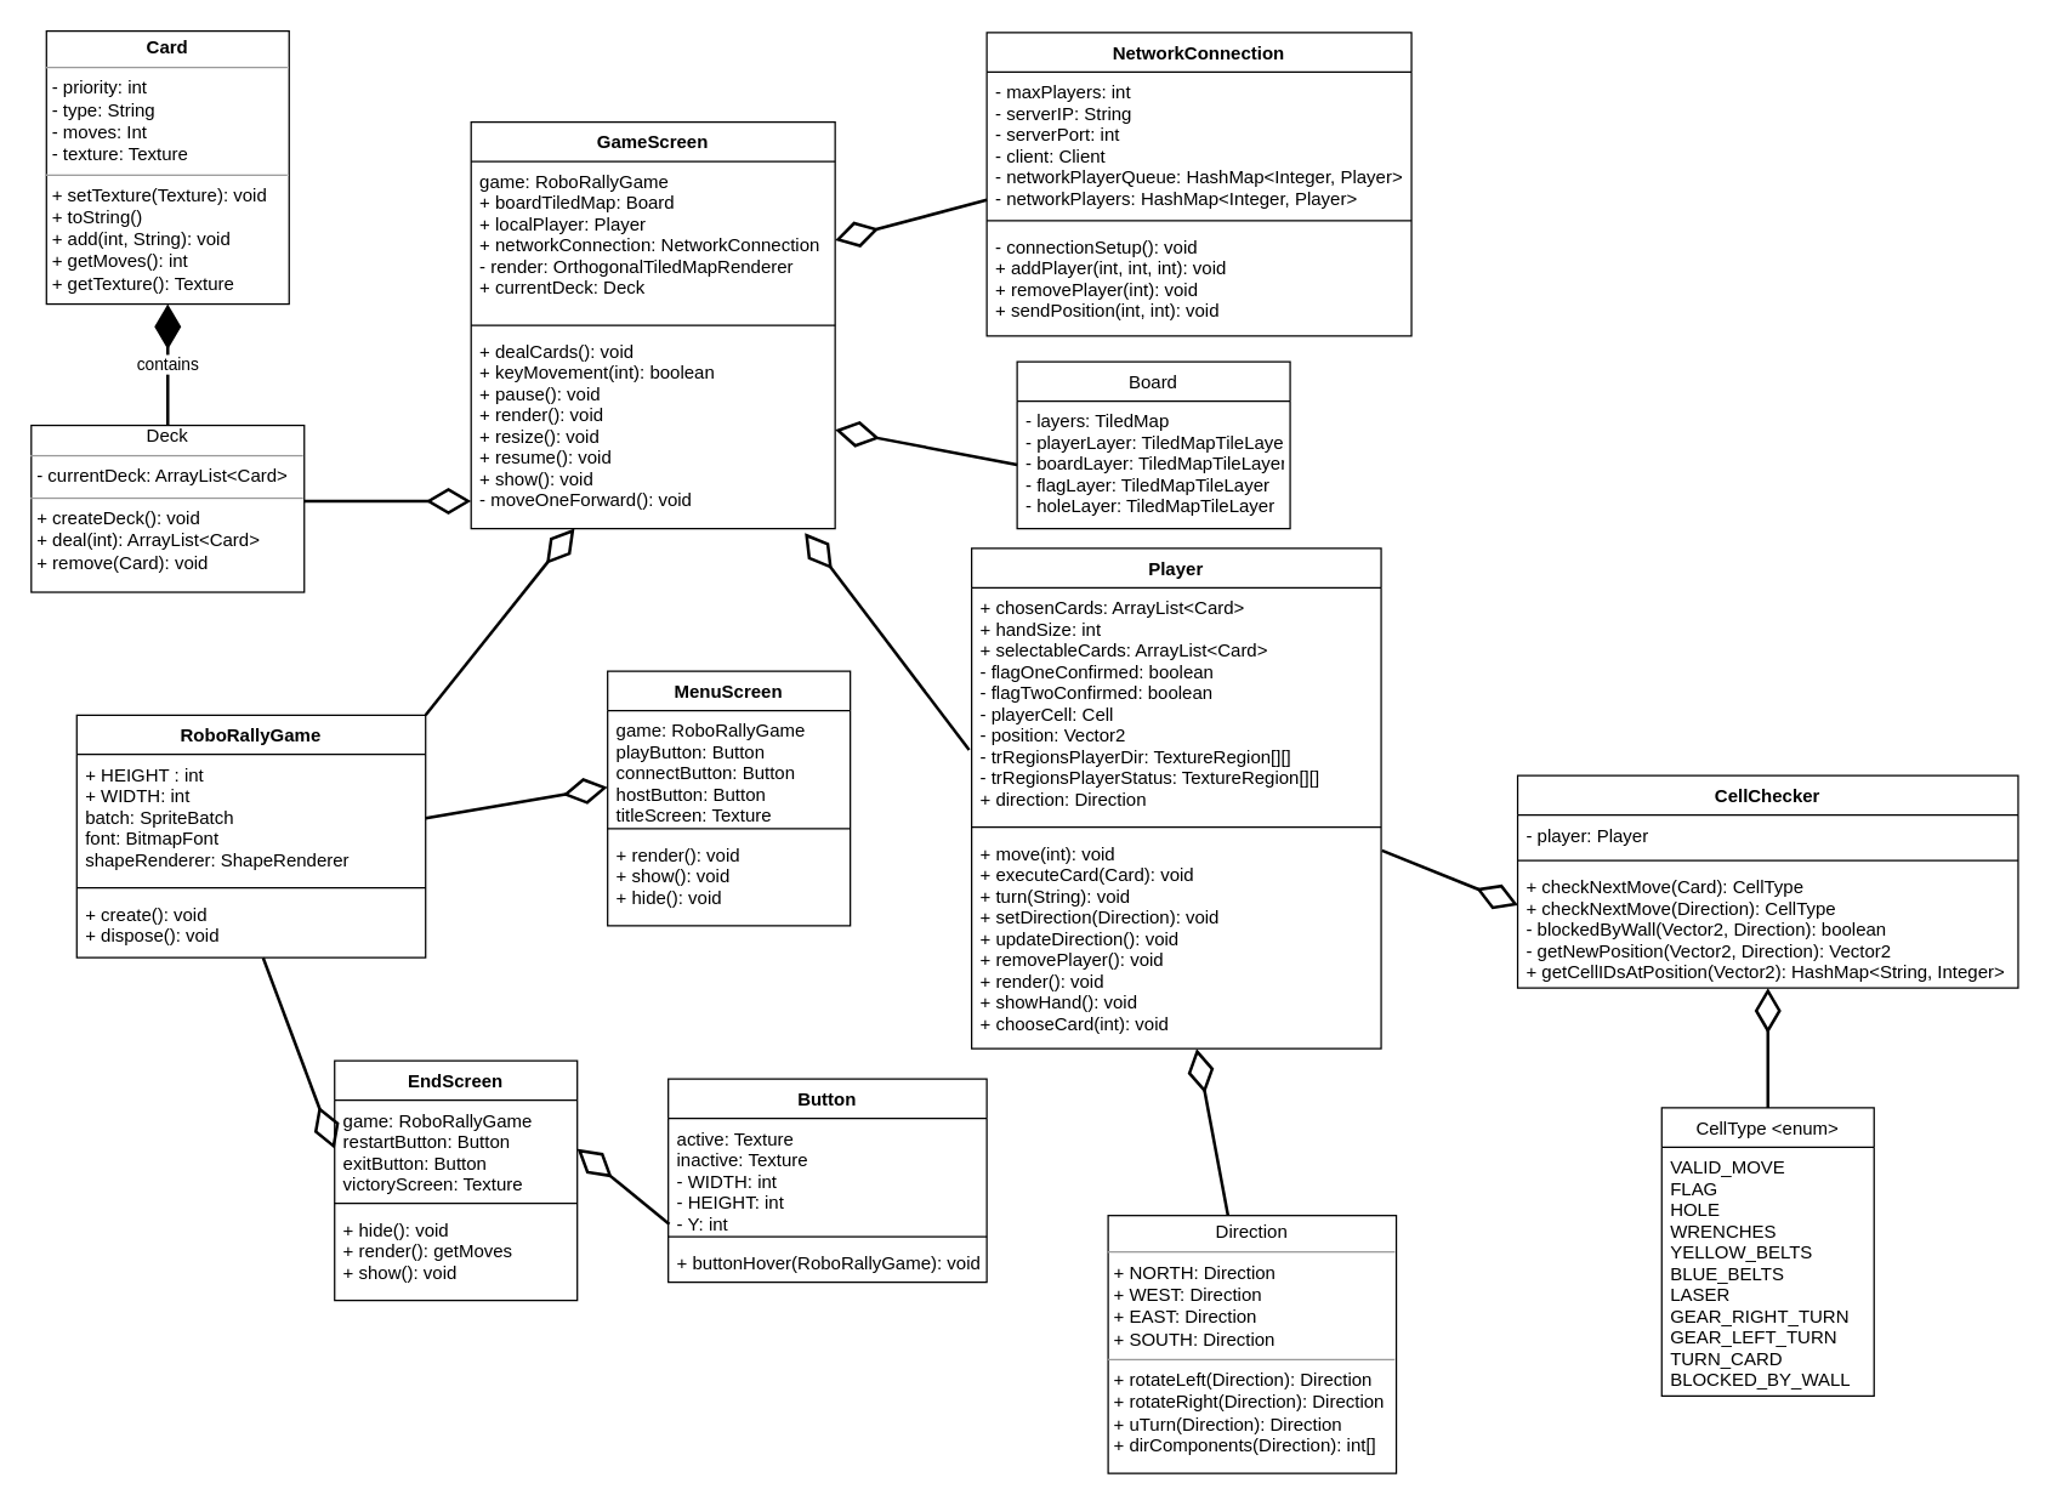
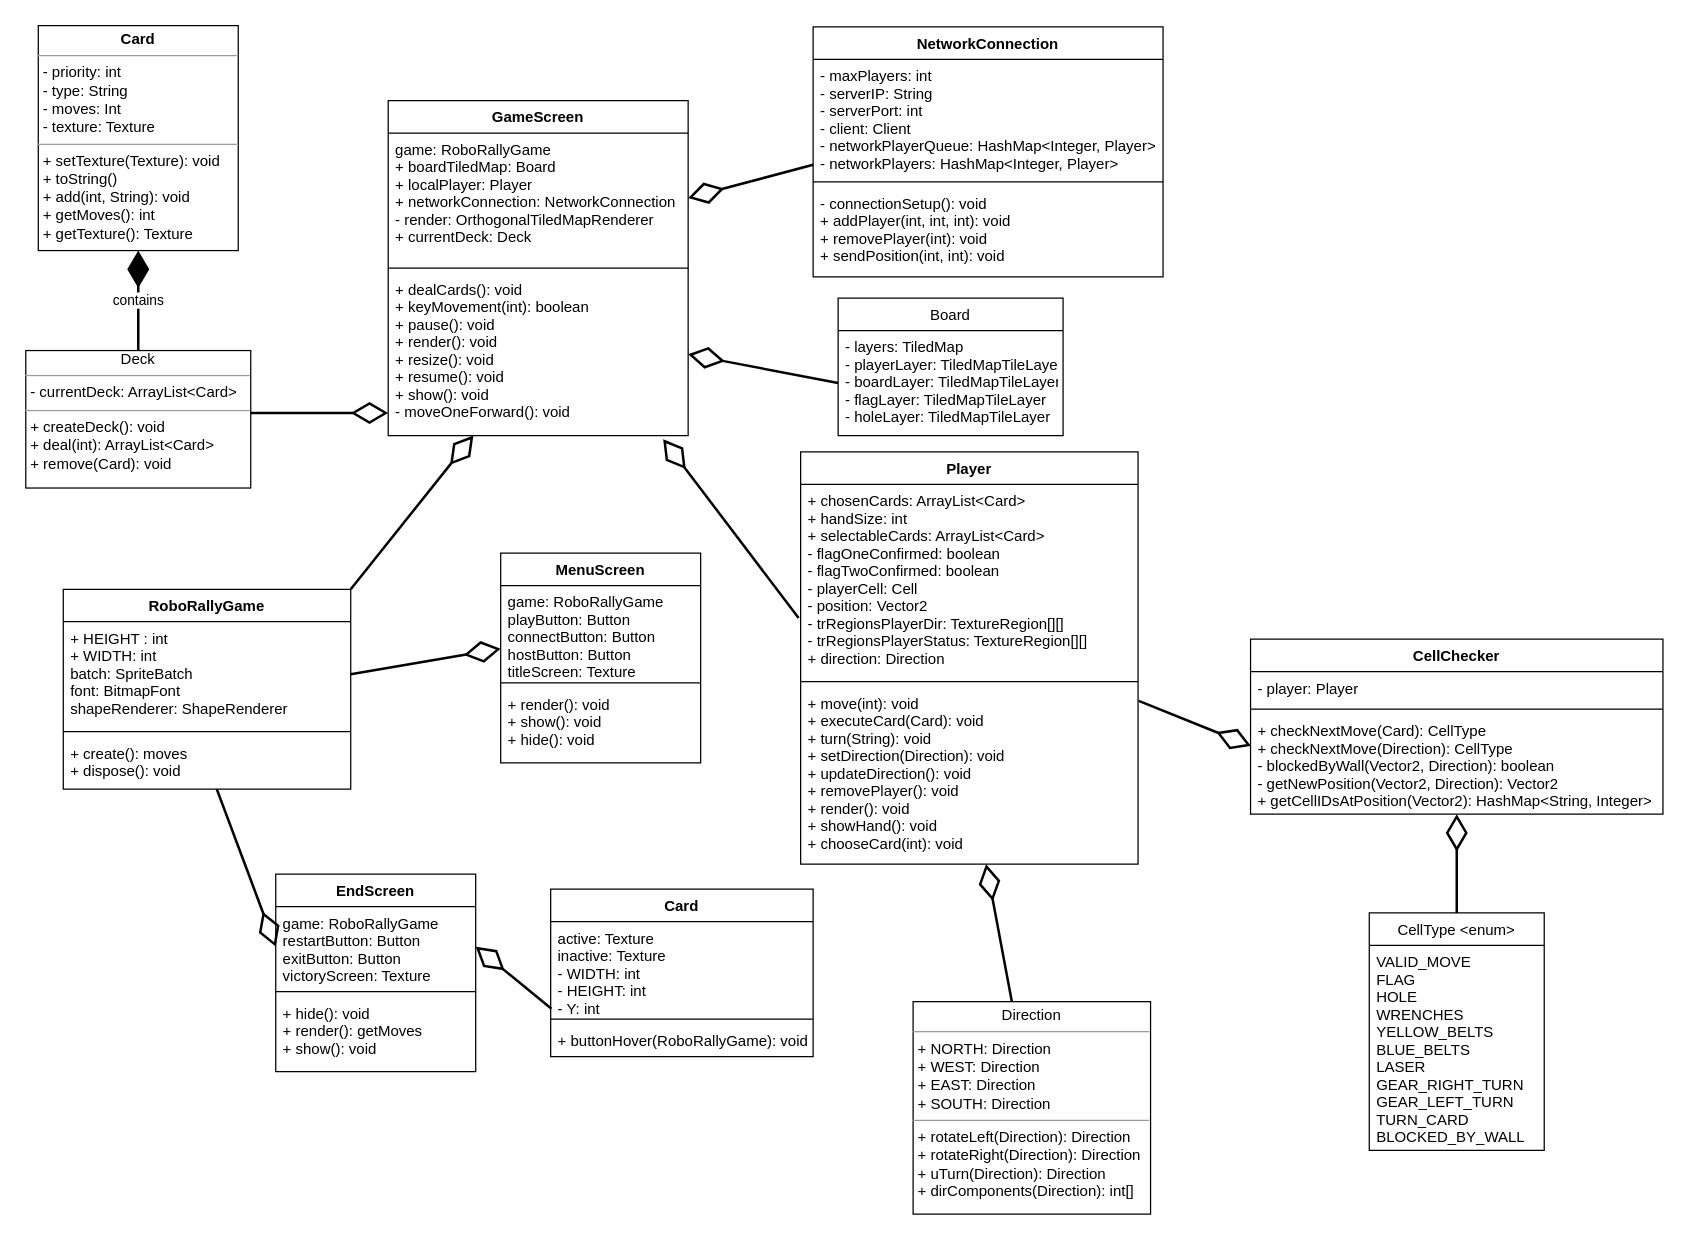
- <mxCell id="13" value="+ create(): void&#10;+ dispose(): void&#10;" style="text;strokeColor=none;fillColor=none;align=left;verticalAlign=top;spacingLeft=4;spacingRight=4;overflow=hidden;rotatable=0;points=[[0,0.5],[1,0.5]];portConstraint=eastwest;" vertex="1" parent="10"><mxGeometry y="118" width="230" height="42" as="geometry" /></mxCell>
+ <mxCell id="13" value="+ create(): moves&#10;+ dispose(): void&#10;" style="text;strokeColor=none;fillColor=none;align=left;verticalAlign=top;spacingLeft=4;spacingRight=4;overflow=hidden;rotatable=0;points=[[0,0.5],[1,0.5]];portConstraint=eastwest;" vertex="1" parent="10"><mxGeometry y="118" width="230" height="42" as="geometry" /></mxCell>
- <mxCell id="45" value="Button" style="swimlane;fontStyle=1;align=center;verticalAlign=top;childLayout=stackLayout;horizontal=1;startSize=26;horizontalStack=0;resizeParent=1;resizeParentMax=0;resizeLast=0;collapsible=1;marginBottom=0;" vertex="1" parent="1"><mxGeometry x="440" y="711" width="210" height="134" as="geometry" /></mxCell>
+ <mxCell id="45" value="Card" style="swimlane;fontStyle=1;align=center;verticalAlign=top;childLayout=stackLayout;horizontal=1;startSize=26;horizontalStack=0;resizeParent=1;resizeParentMax=0;resizeLast=0;collapsible=1;marginBottom=0;" vertex="1" parent="1"><mxGeometry x="440" y="711" width="210" height="134" as="geometry" /></mxCell>
